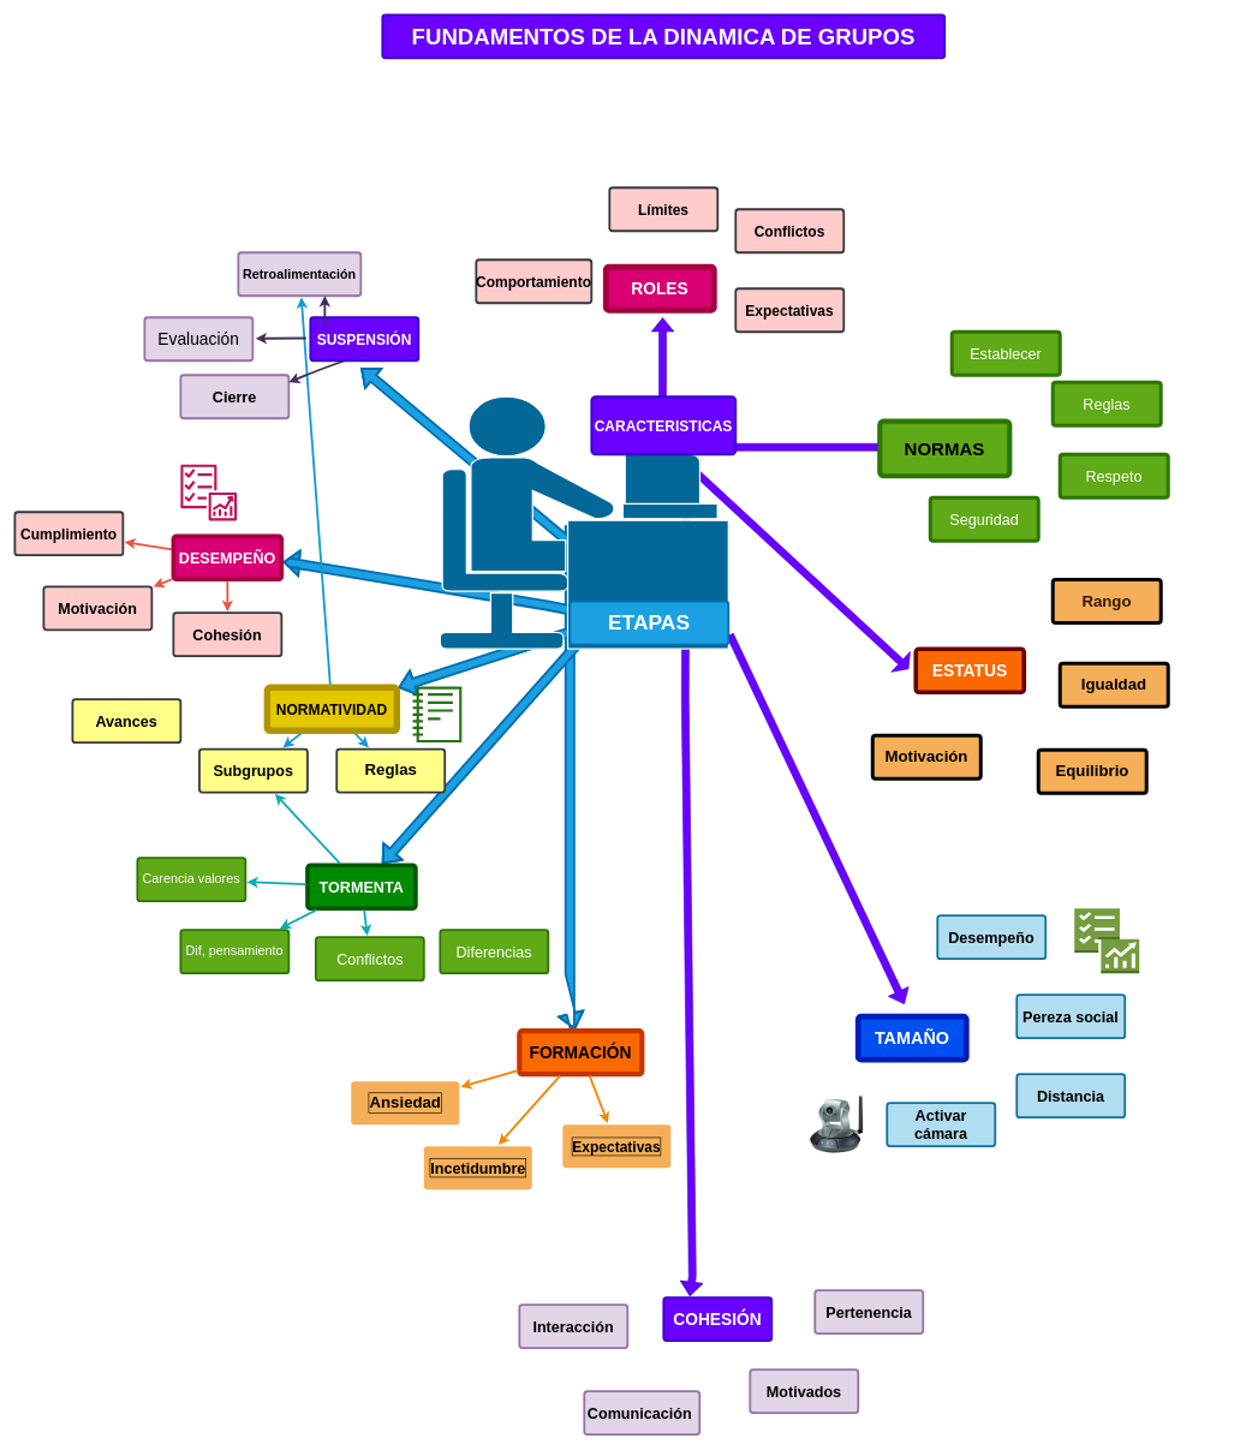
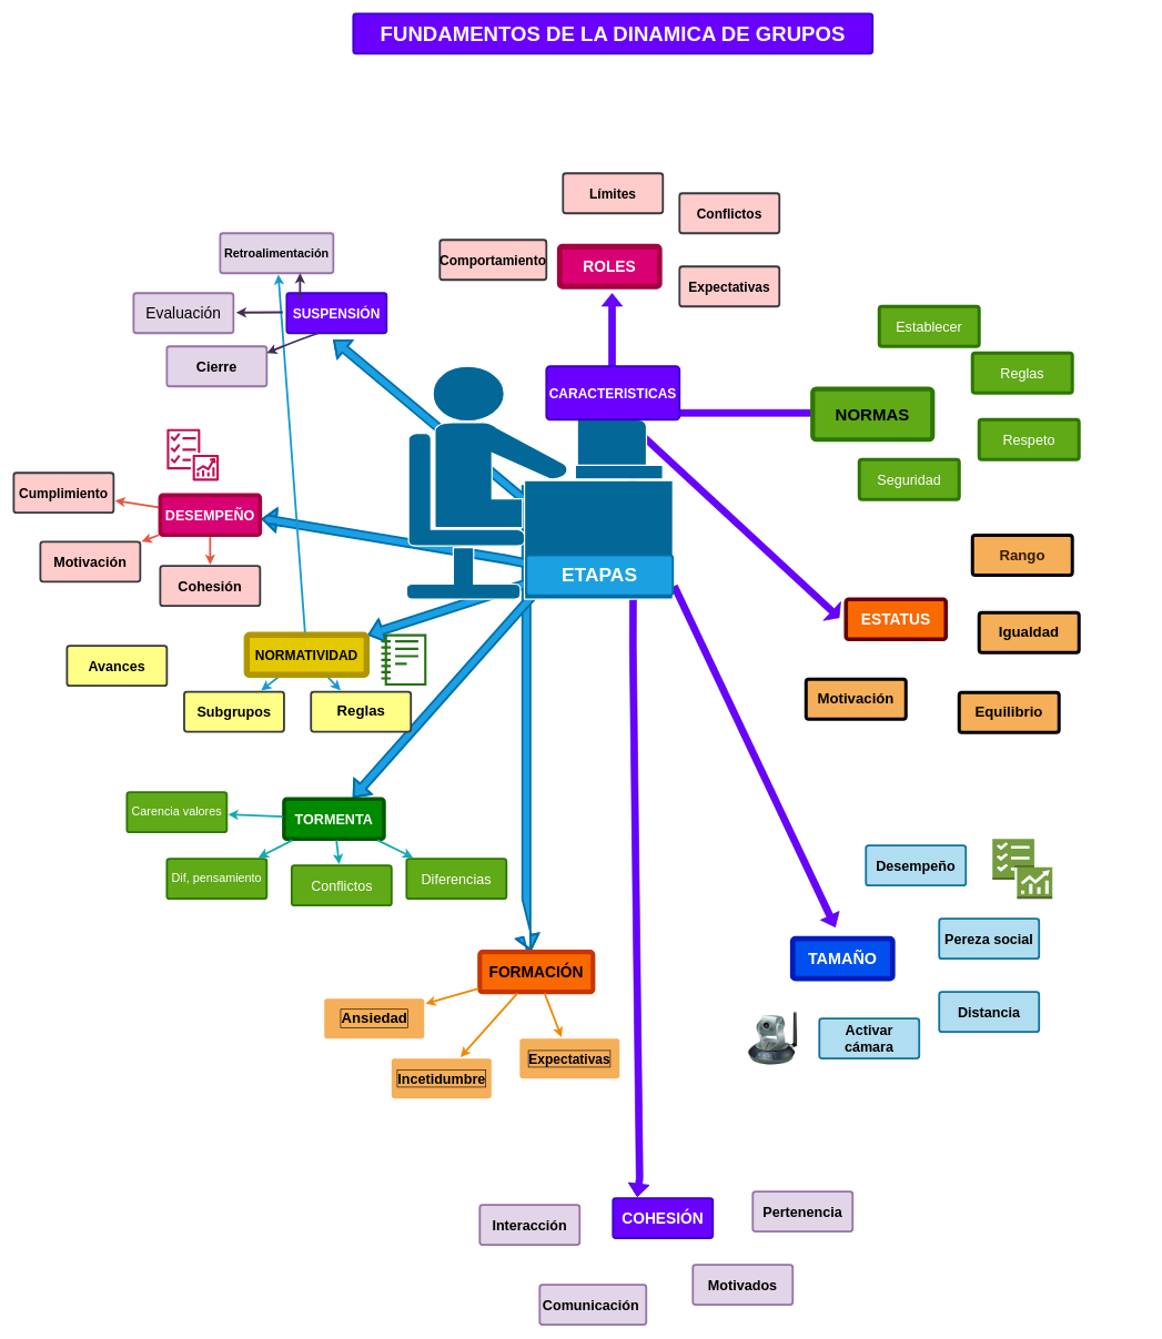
- <mxCell id="35" value="" style="edgeStyle=none;rounded=1;jumpStyle=none;html=1;shadow=0;labelBackgroundColor=none;startArrow=none;startFill=0;jettySize=auto;orthogonalLoop=1;strokeColor=#12AAB5;strokeWidth=3;fontFamily=Helvetica;fontSize=14;fontColor=#FFFFFF;spacing=5;fontStyle=1;fillColor=#b0e3e6;curved=1;" parent="1" source="27" target="18" edge="1"><mxGeometry relative="1" as="geometry" /></mxCell>
+ <mxCell id="35" value="" style="edgeStyle=none;rounded=1;jumpStyle=none;html=1;shadow=0;labelBackgroundColor=none;startArrow=none;startFill=0;jettySize=auto;orthogonalLoop=1;strokeColor=#12AAB5;strokeWidth=3;fontFamily=Helvetica;fontSize=14;fontColor=#FFFFFF;spacing=5;fontStyle=1;fillColor=#b0e3e6;curved=1;" parent="1" source="27" target="34" edge="1"><mxGeometry relative="1" as="geometry" /></mxCell>
